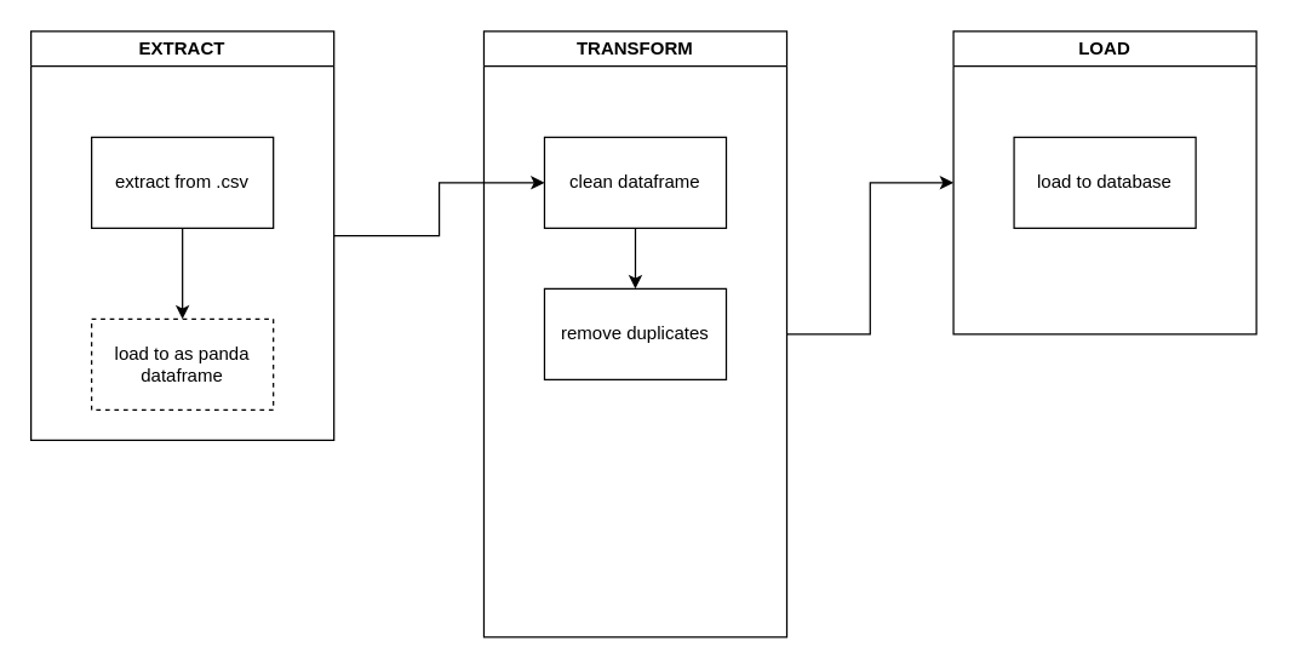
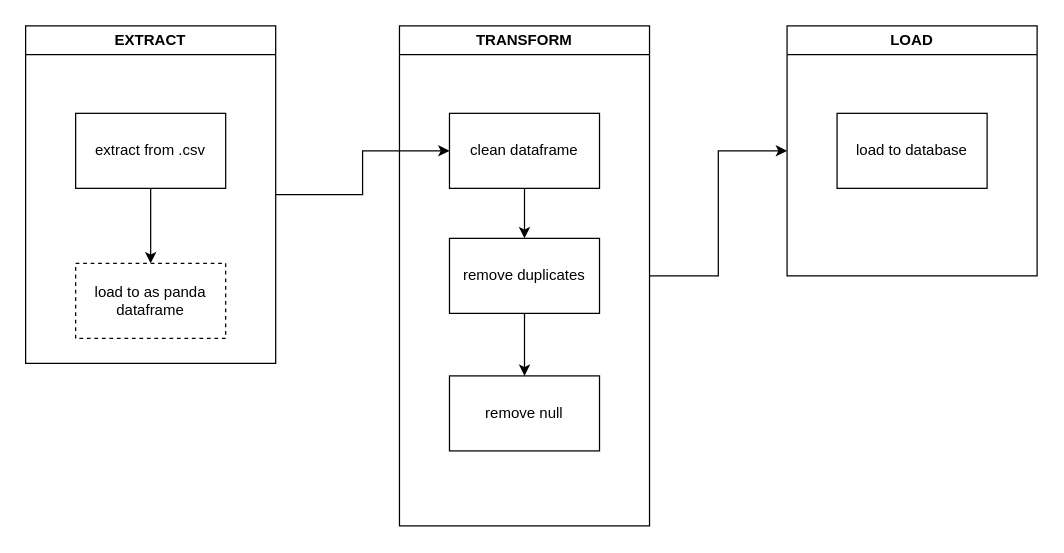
+ <mxCell id="13" value="" style="edgeStyle=orthogonalEdgeStyle;rounded=0;orthogonalLoop=1;jettySize=auto;html=1;" edge="1" parent="8" source="11" target="12"><mxGeometry relative="1" as="geometry" /></mxCell>
+ <mxCell id="12" value="remove null" style="whiteSpace=wrap;html=1;rounded=0;" vertex="1" parent="8"><mxGeometry x="40" y="280" width="120" height="60" as="geometry" /></mxCell>
